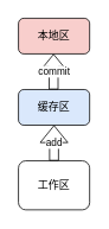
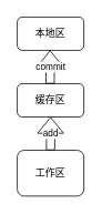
- <mxCell id="4" value="本地区" style="rounded=1;whiteSpace=wrap;html=1;fillColor=#f8cecc;" parent="1" vertex="1"><mxGeometry x="20" y="20" width="80" height="40" as="geometry" /></mxCell>
+ <mxCell id="4" value="本地区" style="rounded=1;whiteSpace=wrap;html=1;" parent="1" vertex="1"><mxGeometry x="20" y="20" width="80" height="40" as="geometry" /></mxCell>
- <mxCell id="3" value="缓存区" style="rounded=1;whiteSpace=wrap;html=1;fillColor=#dae8fc;" parent="1" vertex="1"><mxGeometry x="20" y="100" width="80" height="40" as="geometry" /></mxCell>
+ <mxCell id="3" value="缓存区" style="rounded=1;whiteSpace=wrap;html=1;" parent="1" vertex="1"><mxGeometry x="20" y="100" width="80" height="40" as="geometry" /></mxCell>
